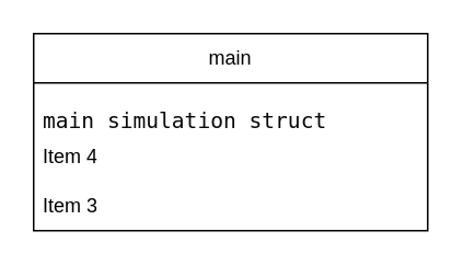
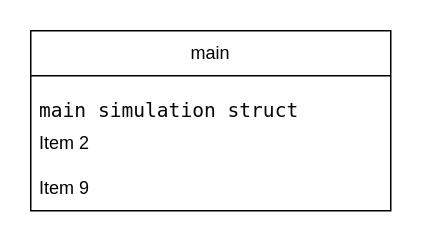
- <mxCell id="4" value="Item 4" style="text;strokeColor=none;fillColor=none;align=left;verticalAlign=middle;spacingLeft=4;spacingRight=4;overflow=hidden;points=[[0,0.5],[1,0.5]];portConstraint=eastwest;rotatable=0;whiteSpace=wrap;html=1;" vertex="1" parent="2"><mxGeometry y="60" width="240" height="30" as="geometry" /></mxCell>
+ <mxCell id="4" value="Item 2" style="text;strokeColor=none;fillColor=none;align=left;verticalAlign=middle;spacingLeft=4;spacingRight=4;overflow=hidden;points=[[0,0.5],[1,0.5]];portConstraint=eastwest;rotatable=0;whiteSpace=wrap;html=1;" vertex="1" parent="2"><mxGeometry y="60" width="240" height="30" as="geometry" /></mxCell>
- <mxCell id="5" value="Item 3" style="text;strokeColor=none;fillColor=none;align=left;verticalAlign=middle;spacingLeft=4;spacingRight=4;overflow=hidden;points=[[0,0.5],[1,0.5]];portConstraint=eastwest;rotatable=0;whiteSpace=wrap;html=1;" vertex="1" parent="2"><mxGeometry y="90" width="240" height="30" as="geometry" /></mxCell>
+ <mxCell id="5" value="Item 9" style="text;strokeColor=none;fillColor=none;align=left;verticalAlign=middle;spacingLeft=4;spacingRight=4;overflow=hidden;points=[[0,0.5],[1,0.5]];portConstraint=eastwest;rotatable=0;whiteSpace=wrap;html=1;" vertex="1" parent="2"><mxGeometry y="90" width="240" height="30" as="geometry" /></mxCell>
